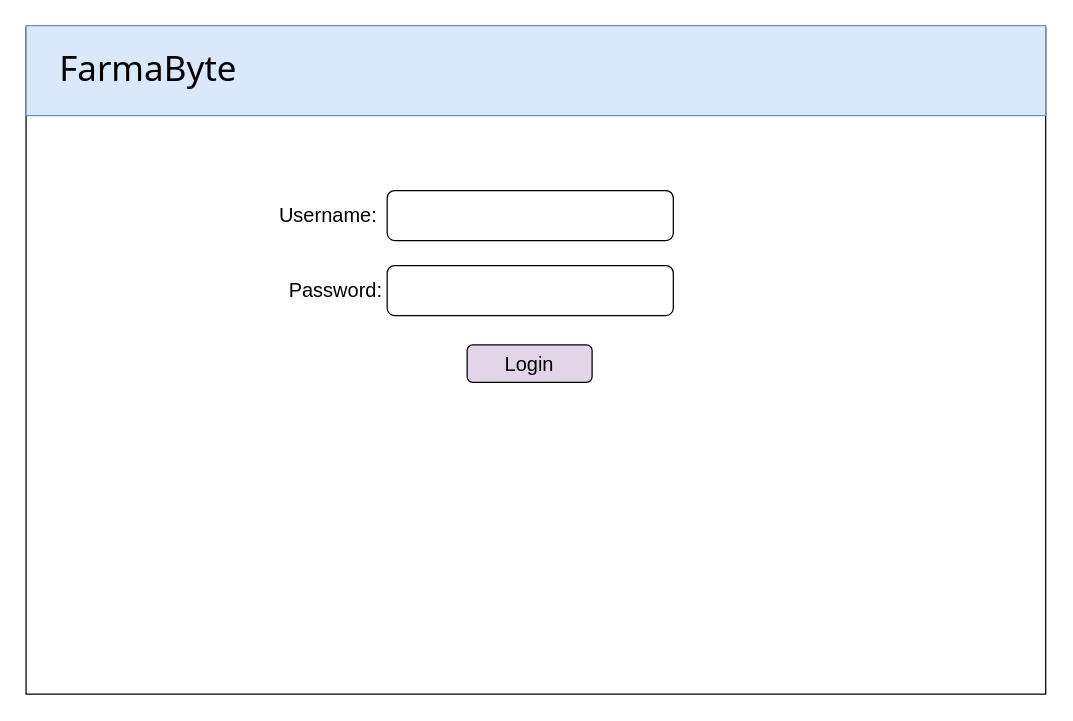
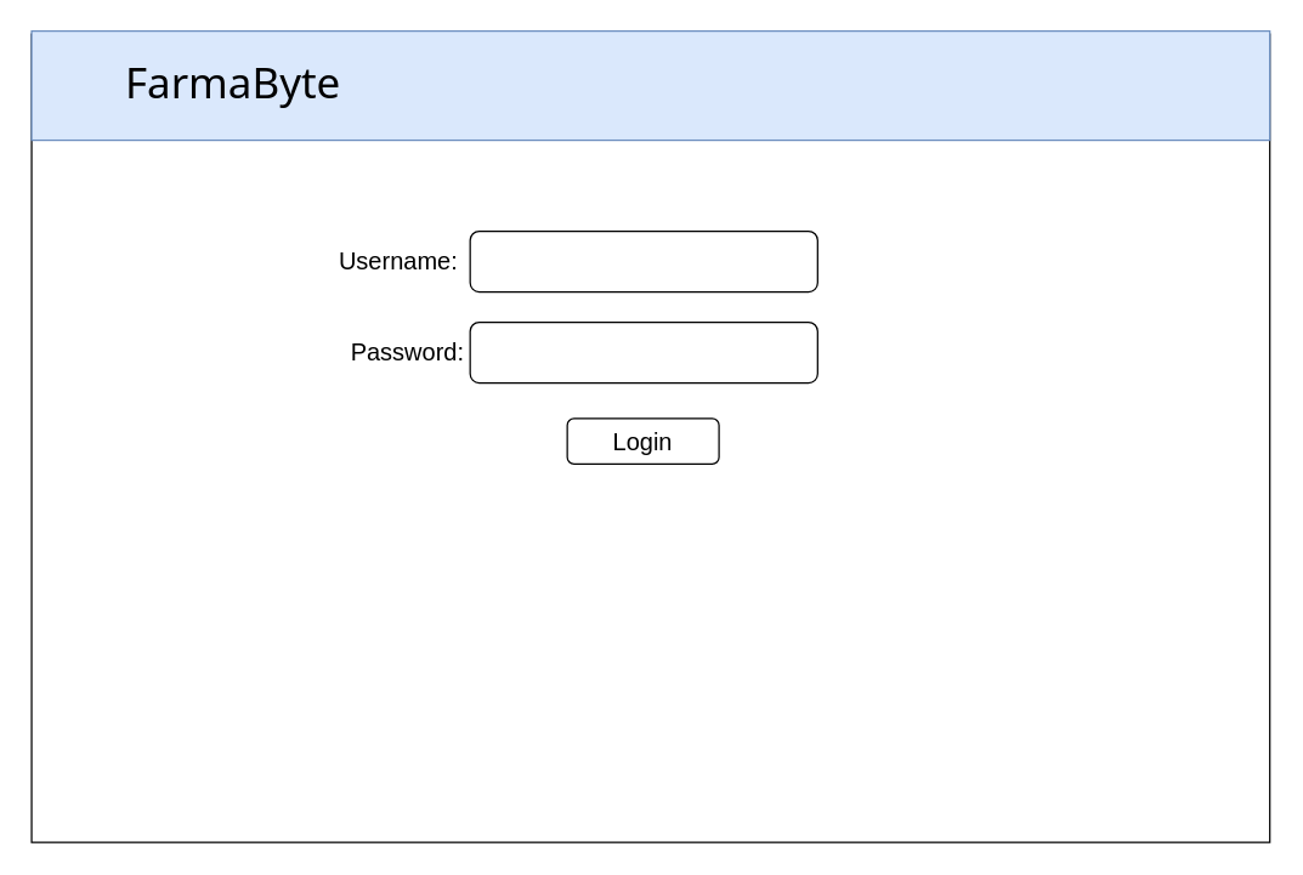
- <mxCell id="4" value="FarmaByte" style="text;strokeColor=none;fillColor=none;align=left;verticalAlign=top;spacingLeft=4;spacingRight=4;overflow=hidden;rotatable=0;points=[[0,0.5],[1,0.5]];portConstraint=eastwest;fontSize=28;fontFamily=Noto Sans;" parent="1" vertex="1"><mxGeometry x="41" y="31" width="166" height="48" as="geometry" /></mxCell>
+ <mxCell id="4" value="FarmaByte" style="text;strokeColor=none;fillColor=none;align=left;verticalAlign=top;spacingLeft=4;spacingRight=4;overflow=hidden;rotatable=0;points=[[0,0.5],[1,0.5]];portConstraint=eastwest;fontSize=28;fontFamily=Noto Sans;" parent="1" vertex="1"><mxGeometry x="76" y="31" width="166" height="48" as="geometry" /></mxCell>
- <mxCell id="5" value="Login" style="rounded=1;whiteSpace=wrap;html=1;fontSize=16;fontColor=#000000;align=center;fillColor=#e1d5e7;" parent="1" vertex="1"><mxGeometry x="373" y="275.5" width="100" height="30" as="geometry" /></mxCell>
+ <mxCell id="5" value="Login" style="rounded=1;whiteSpace=wrap;html=1;fontSize=16;fontColor=#000000;align=center;" parent="1" vertex="1"><mxGeometry x="373" y="275.5" width="100" height="30" as="geometry" /></mxCell>
